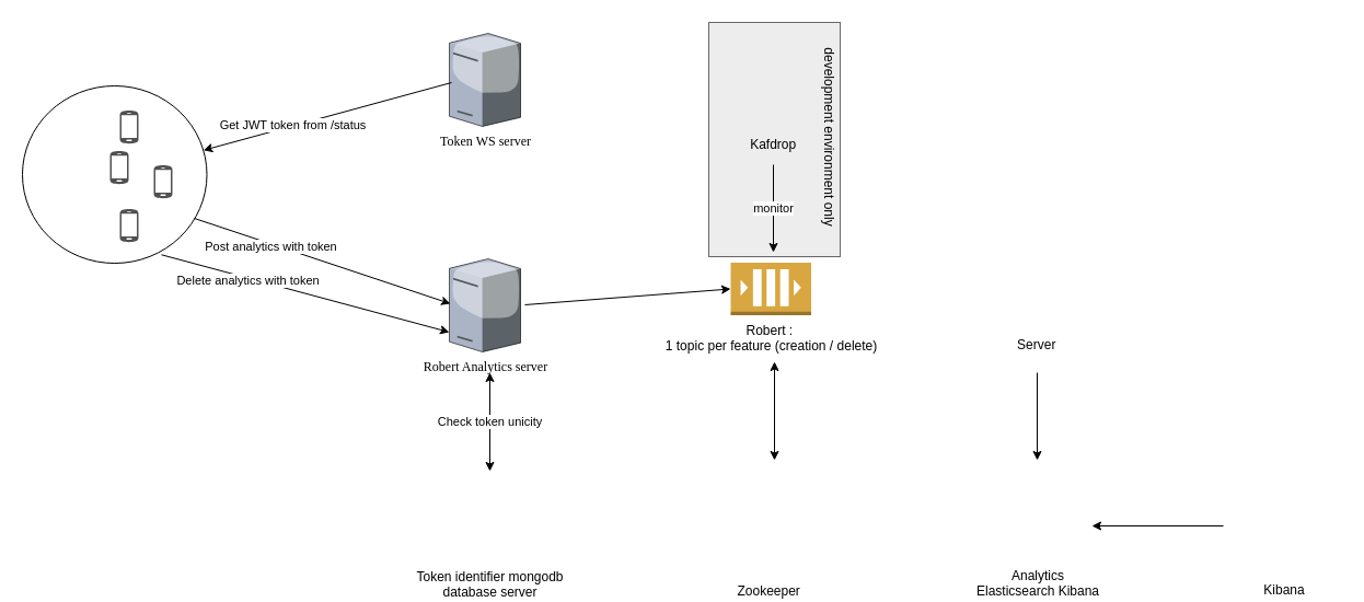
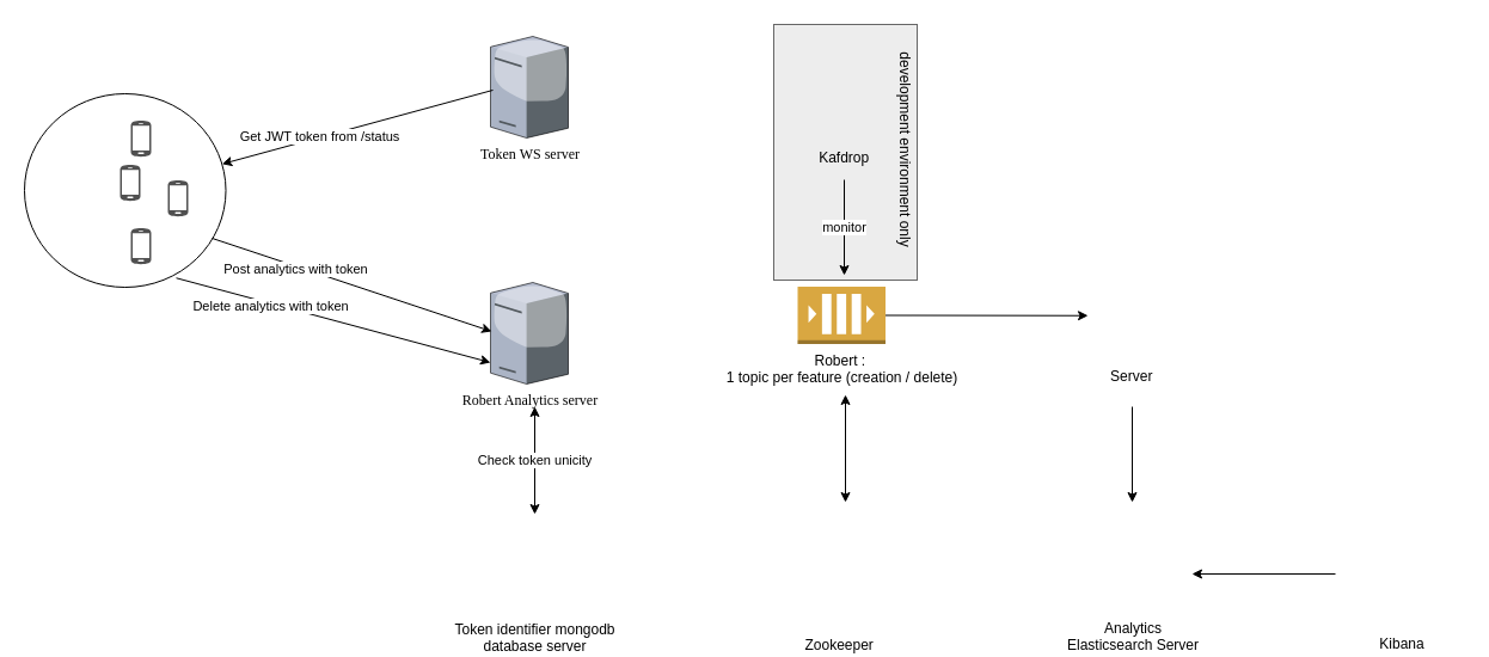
+ <mxCell id="17" value="" style="endArrow=classic;html=1;exitX=1;exitY=0.5;exitDx=0;exitDy=0;exitPerimeter=0;entryX=0;entryY=0.5;entryDx=0;entryDy=0;" parent="1" source="14" target="16" edge="1"><mxGeometry width="50" height="50" relative="1" as="geometry"><mxPoint x="777" y="290" as="sourcePoint" /><mxPoint x="827" y="240" as="targetPoint" /></mxGeometry></mxCell>
- <mxCell id="15" value="" style="endArrow=classic;html=1;exitX=1.062;exitY=0.494;exitDx=0;exitDy=0;exitPerimeter=0;entryX=0;entryY=0.5;entryDx=0;entryDy=0;entryPerimeter=0;" parent="1" source="9" target="14" edge="1"><mxGeometry width="50" height="50" relative="1" as="geometry"><mxPoint x="557" y="290" as="sourcePoint" /><mxPoint x="607" y="240" as="targetPoint" /></mxGeometry></mxCell>
- <mxCell id="24" value="Analytics&#10;Elasticsearch Kibana&#10;" style="shape=image;imageAspect=0;aspect=fixed;verticalLabelPosition=bottom;verticalAlign=top;image=https://www.ambient-it.net/wp-content/uploads/2016/04/elasticsearch-logo-175.png;" parent="1" vertex="1"><mxGeometry x="901" y="430" width="94.04" height="82.29" as="geometry" /></mxCell>
+ <mxCell id="24" value="Analytics&#10;Elasticsearch Server&#10;" style="shape=image;imageAspect=0;aspect=fixed;verticalLabelPosition=bottom;verticalAlign=top;image=https://www.ambient-it.net/wp-content/uploads/2016/04/elasticsearch-logo-175.png;" parent="1" vertex="1"><mxGeometry x="901" y="430" width="94.04" height="82.29" as="geometry" /></mxCell>
